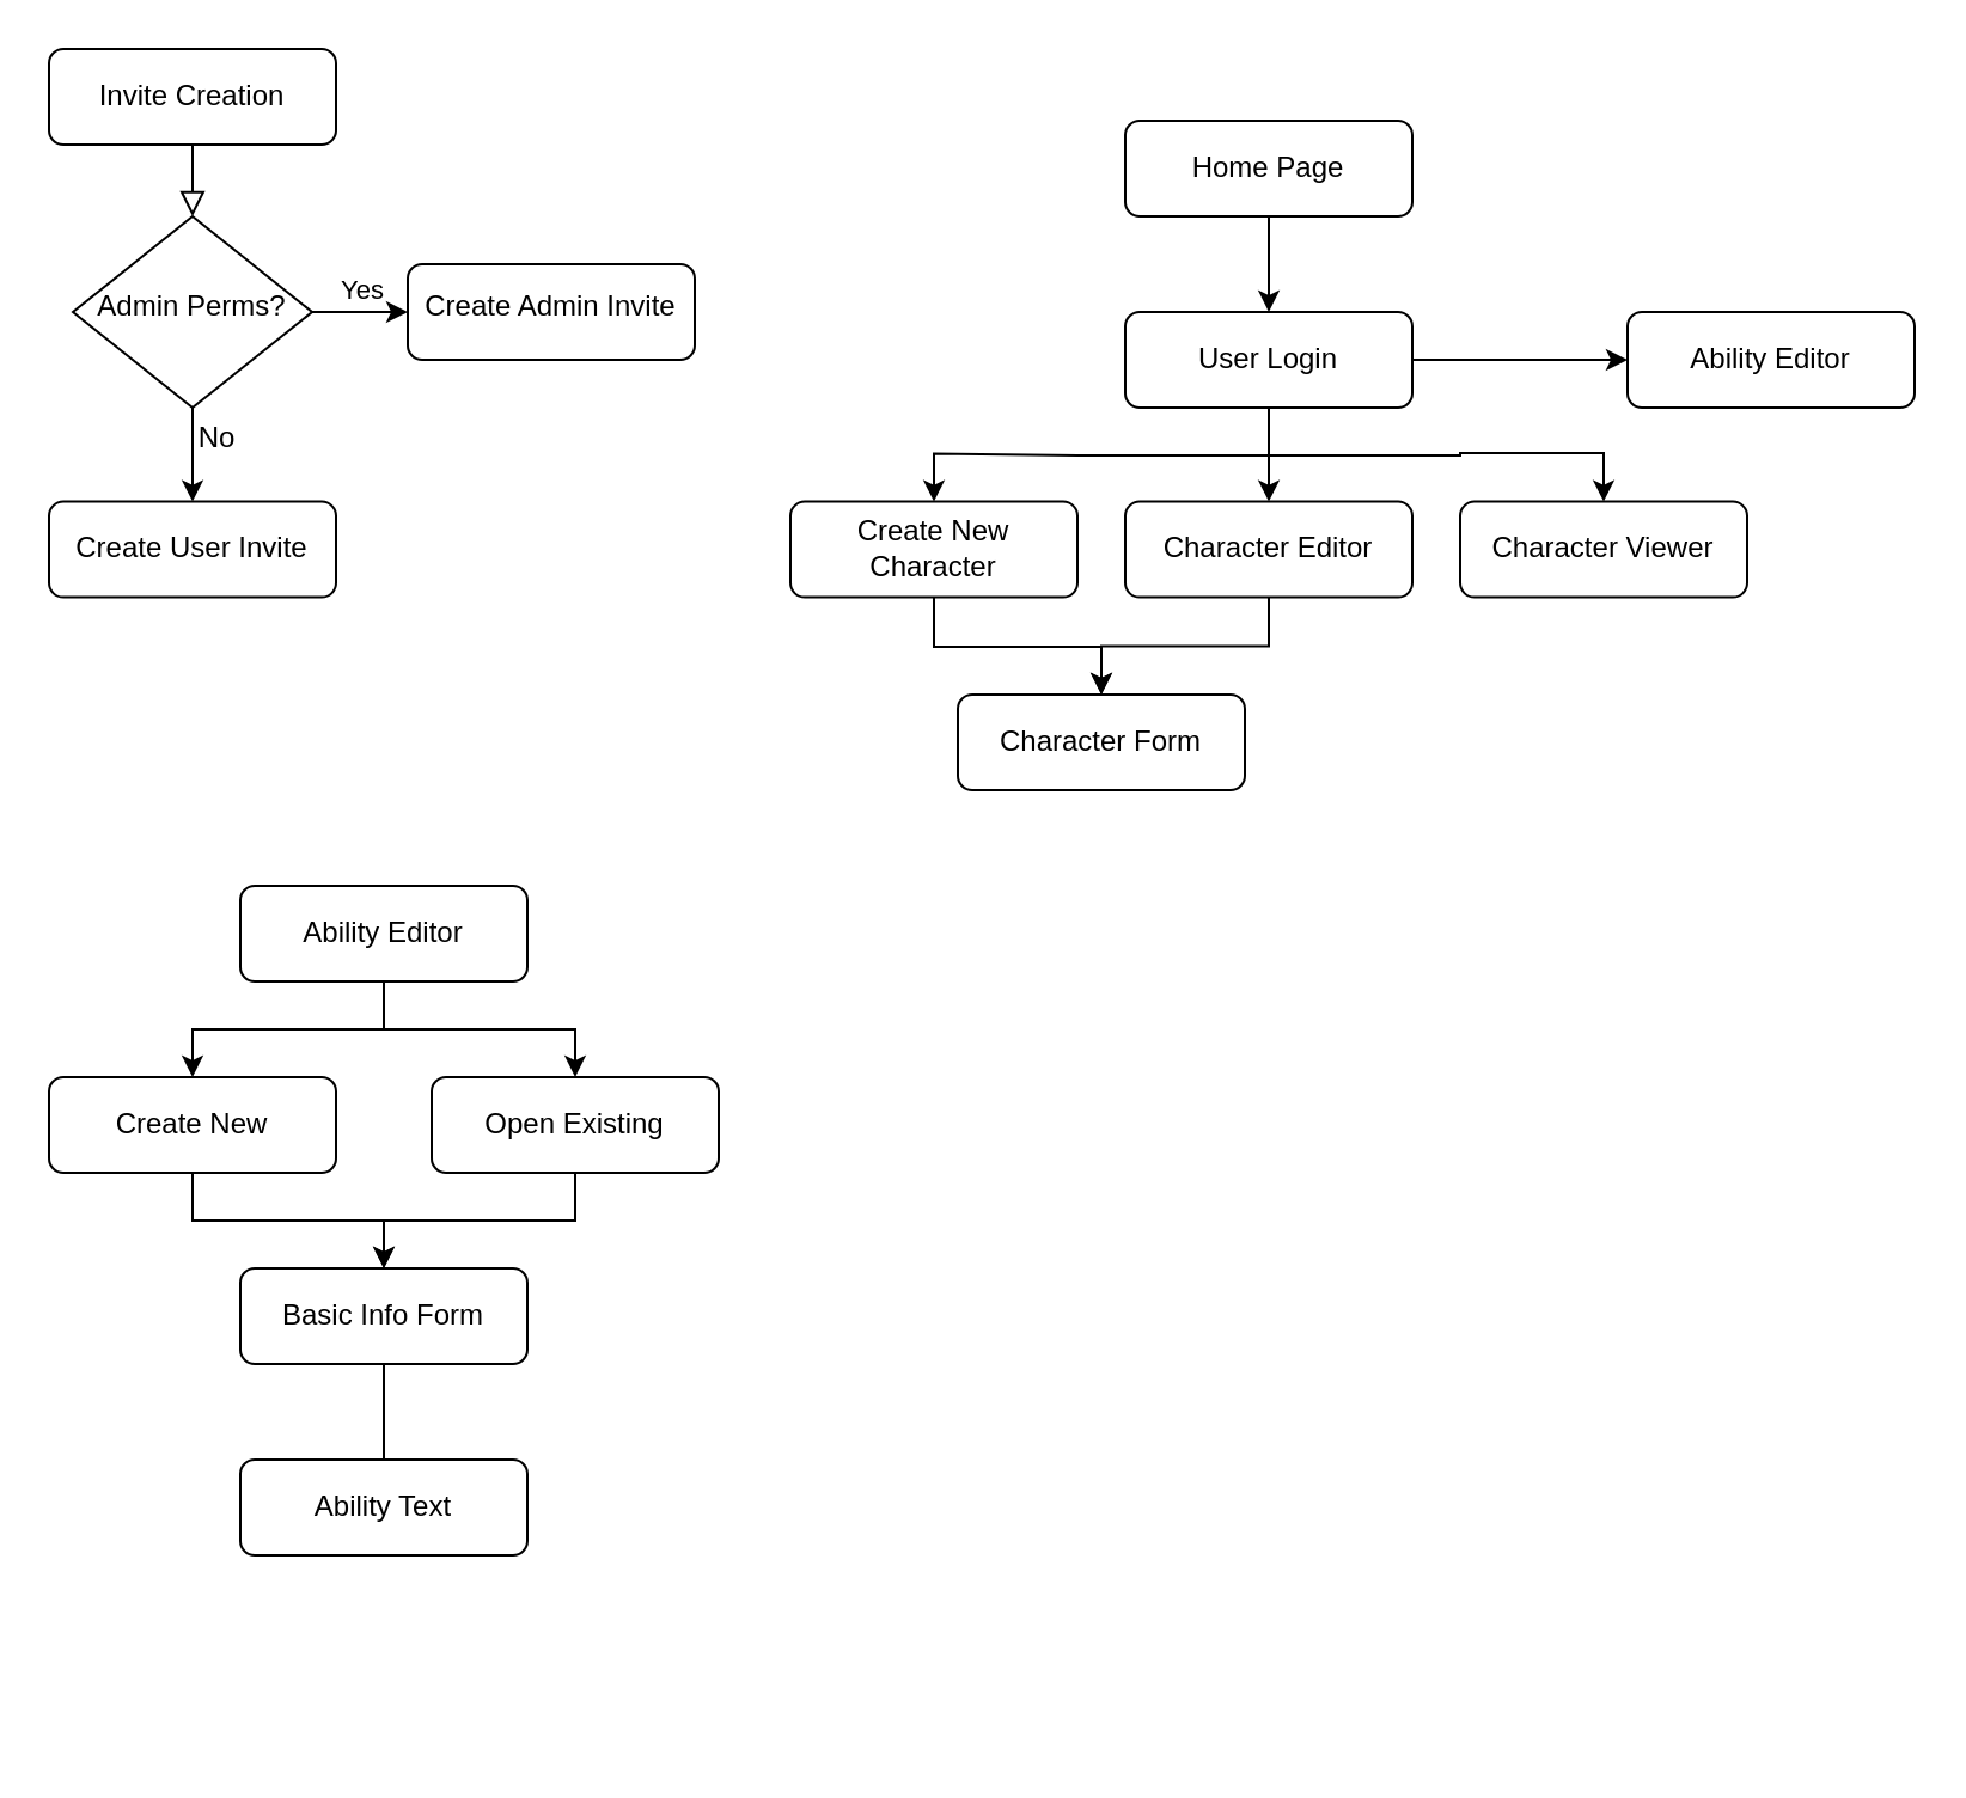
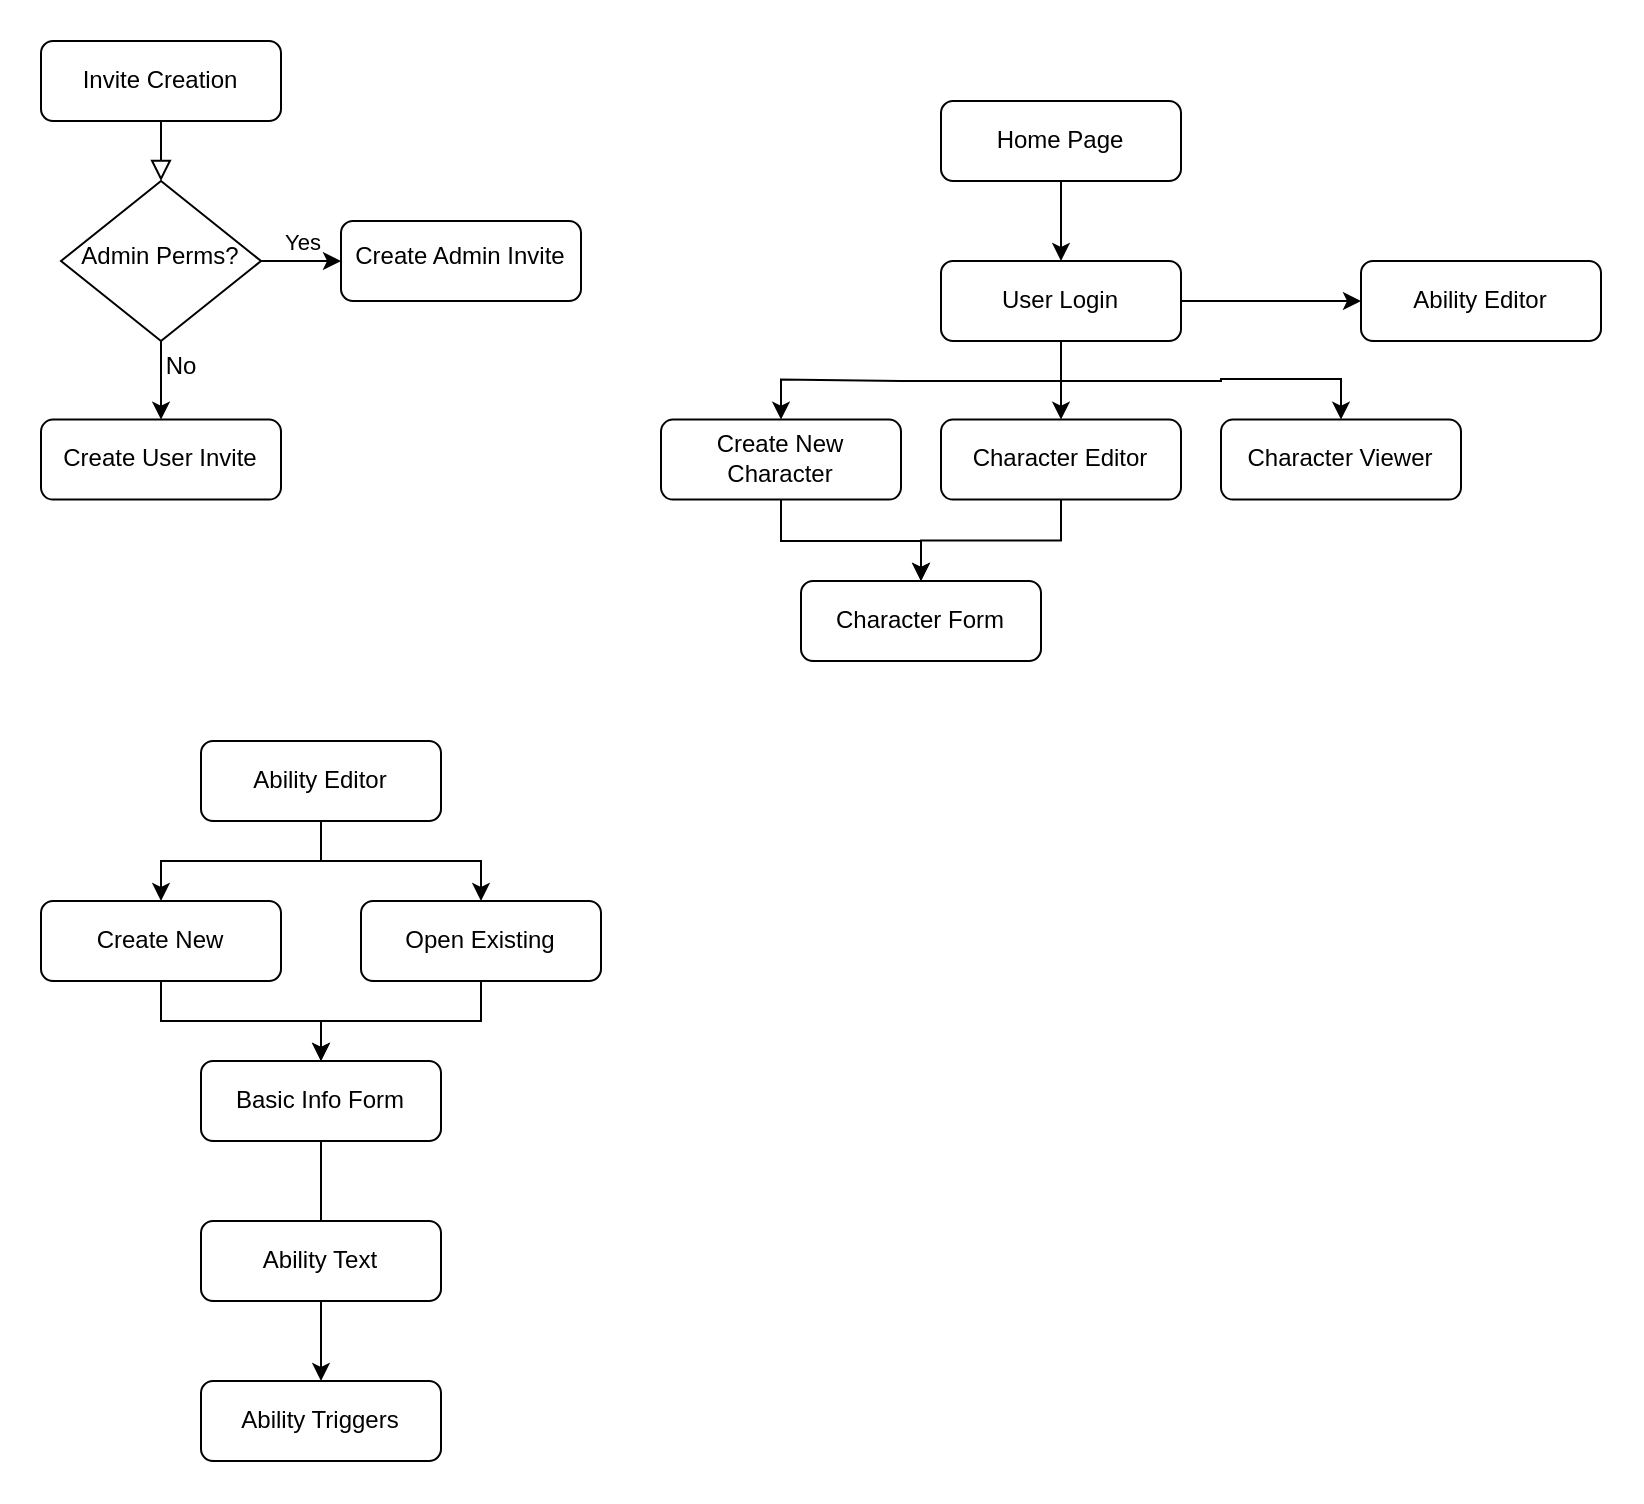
+ <mxCell id="33" value="" style="edgeStyle=orthogonalEdgeStyle;rounded=0;orthogonalLoop=1;jettySize=auto;html=1;" edge="1" parent="1" source="34" target="35"><mxGeometry relative="1" as="geometry" /></mxCell>
+ <mxCell id="35" value="Ability Triggers" style="whiteSpace=wrap;html=1;rounded=1;" vertex="1" parent="1"><mxGeometry x="100" y="690" width="120" height="40" as="geometry" /></mxCell>
